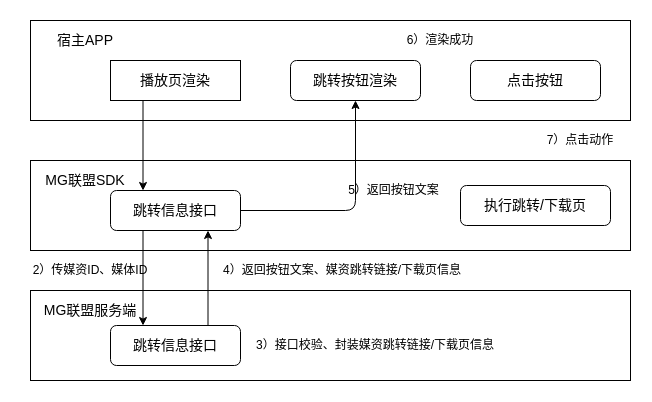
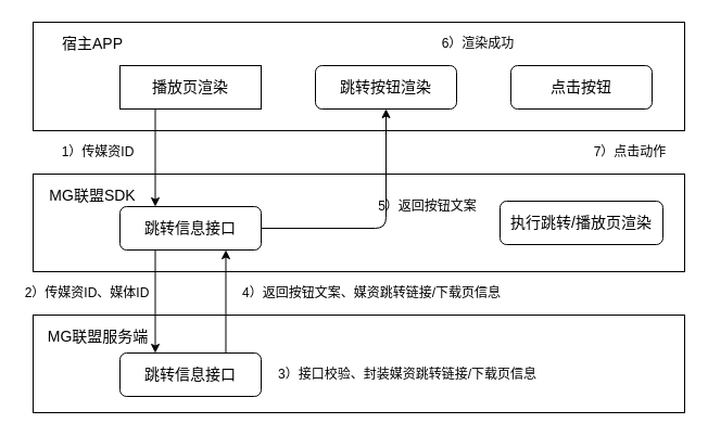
+ <mxCell id="16" value="1）传媒资ID" style="text;html=1;strokeColor=none;fillColor=none;align=center;verticalAlign=middle;whiteSpace=wrap;rounded=0;" vertex="1" parent="1"><mxGeometry x="50" y="130" width="80" height="20" as="geometry" /></mxCell>
- <mxCell id="15" value="&lt;font style=&quot;font-size: 14px&quot;&gt;执行跳转/下载页&lt;/font&gt;" style="rounded=1;whiteSpace=wrap;html=1;" vertex="1" parent="1"><mxGeometry x="460" y="185" width="150" height="40" as="geometry" /></mxCell>
+ <mxCell id="15" value="&lt;font style=&quot;font-size: 14px&quot;&gt;执行跳转/播放页渲染&lt;/font&gt;" style="rounded=1;whiteSpace=wrap;html=1;" vertex="1" parent="1"><mxGeometry x="460" y="185" width="150" height="40" as="geometry" /></mxCell>
- <mxCell id="17" value="2）传媒资ID、媒体ID" style="text;html=1;strokeColor=none;fillColor=none;align=center;verticalAlign=middle;whiteSpace=wrap;rounded=0;" vertex="1" parent="1"><mxGeometry x="30" y="260" width="120" height="20" as="geometry" /></mxCell>
+ <mxCell id="17" value="2）传媒资ID、媒体ID" style="text;html=1;strokeColor=none;fillColor=none;align=center;verticalAlign=middle;whiteSpace=wrap;rounded=0;" vertex="1" parent="1"><mxGeometry x="20" y="260" width="120" height="20" as="geometry" /></mxCell>
